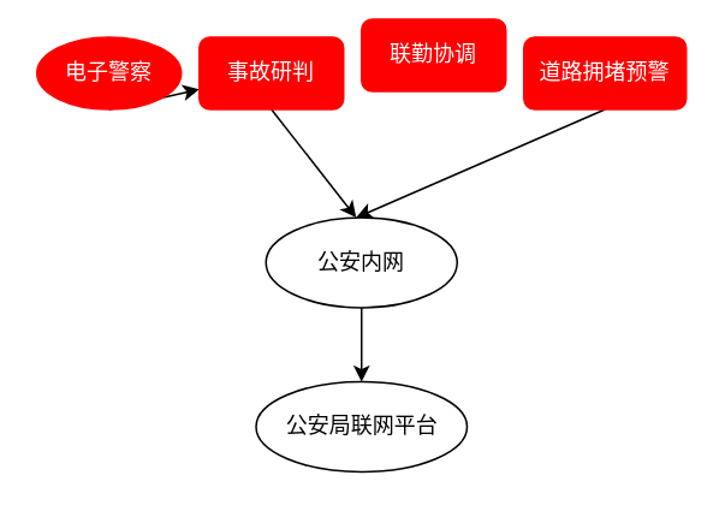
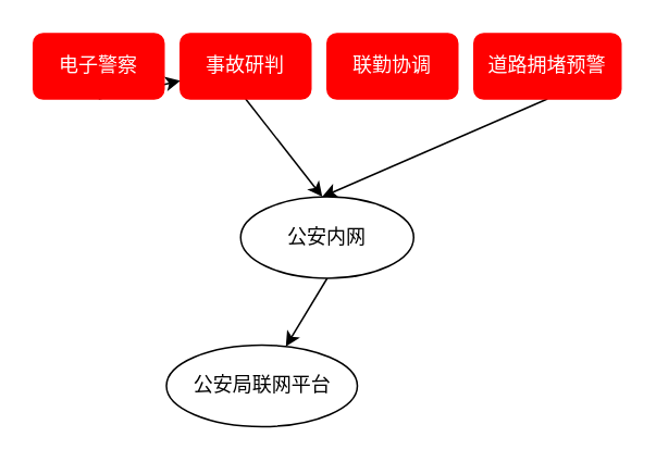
- <mxCell id="8" value="联勤协调" style="rounded=1;whiteSpace=wrap;html=1;fillColor=#FF0000;strokeColor=#FF0000;fontColor=#FFFFFF;" vertex="1" parent="1"><mxGeometry x="200" y="10" width="80" height="40" as="geometry" /></mxCell>
+ <mxCell id="8" value="联勤协调" style="rounded=1;whiteSpace=wrap;html=1;fillColor=#FF0000;strokeColor=#FF0000;fontColor=#FFFFFF;" vertex="1" parent="1"><mxGeometry x="200" y="20" width="80" height="40" as="geometry" /></mxCell>
- <mxCell id="5" value="电子警察" style="ellipse;whiteSpace=wrap;html=1;fillColor=#FF0000;strokeColor=#FF0000;fontColor=#FFFFFF;" vertex="1" parent="1"><mxGeometry x="20" y="20" width="80" height="40" as="geometry" /></mxCell>
+ <mxCell id="5" value="电子警察" style="rounded=1;whiteSpace=wrap;html=1;fillColor=#FF0000;strokeColor=#FF0000;fontColor=#FFFFFF;" vertex="1" parent="1"><mxGeometry x="20" y="20" width="80" height="40" as="geometry" /></mxCell>
- <mxCell id="11" value="公安局联网平台" style="ellipse;whiteSpace=wrap;html=1;" vertex="1" parent="1"><mxGeometry x="141.5" y="211" width="117" height="50" as="geometry" /></mxCell>
+ <mxCell id="11" value="公安局联网平台" style="ellipse;whiteSpace=wrap;html=1;" vertex="1" parent="1"><mxGeometry x="101.5" y="211" width="117" height="50" as="geometry" /></mxCell>
